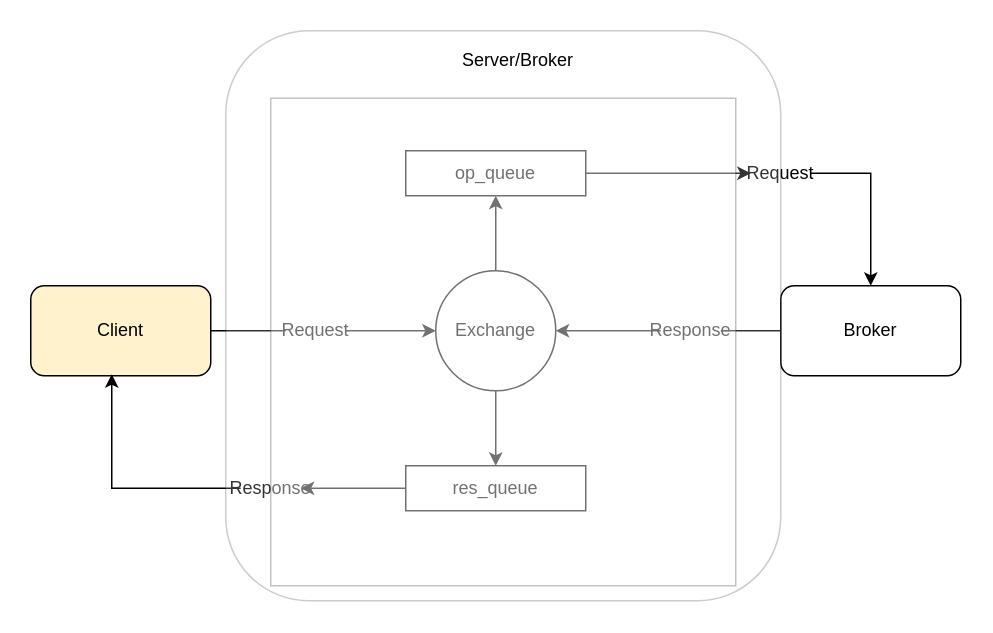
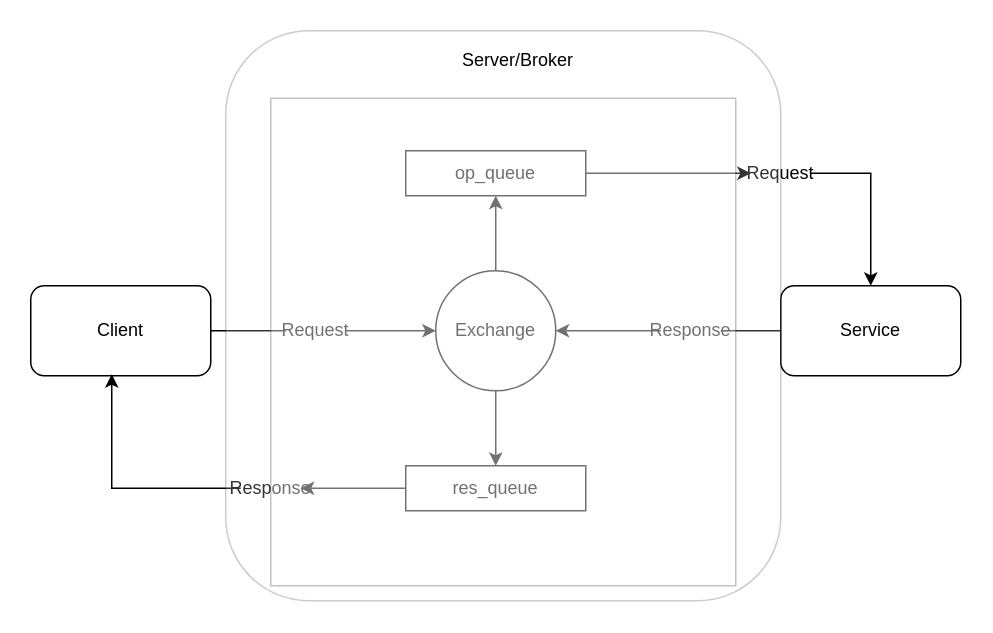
- <mxCell id="2" value="Client" style="rounded=1;whiteSpace=wrap;html=1;fillColor=#fff2cc;" vertex="1" parent="1"><mxGeometry x="20" y="190" width="120" height="60" as="geometry" /></mxCell>
+ <mxCell id="2" value="Client" style="rounded=1;whiteSpace=wrap;html=1;" vertex="1" parent="1"><mxGeometry x="20" y="190" width="120" height="60" as="geometry" /></mxCell>
- <mxCell id="6" value="Broker" style="rounded=1;whiteSpace=wrap;html=1;" vertex="1" parent="1"><mxGeometry x="520" y="190" width="120" height="60" as="geometry" /></mxCell>
+ <mxCell id="6" value="Service" style="rounded=1;whiteSpace=wrap;html=1;" vertex="1" parent="1"><mxGeometry x="520" y="190" width="120" height="60" as="geometry" /></mxCell>
